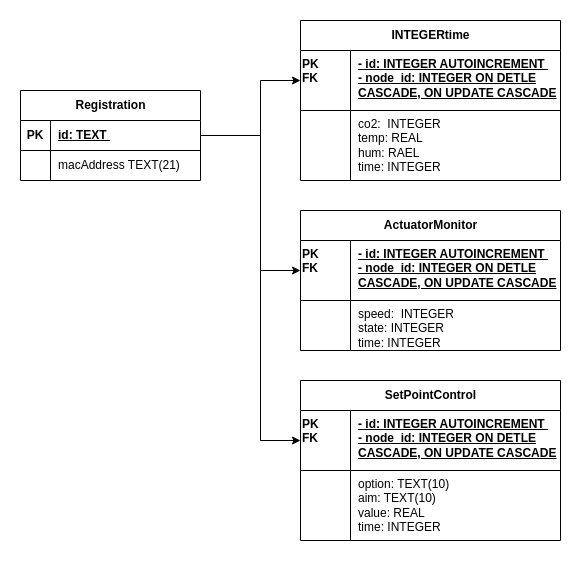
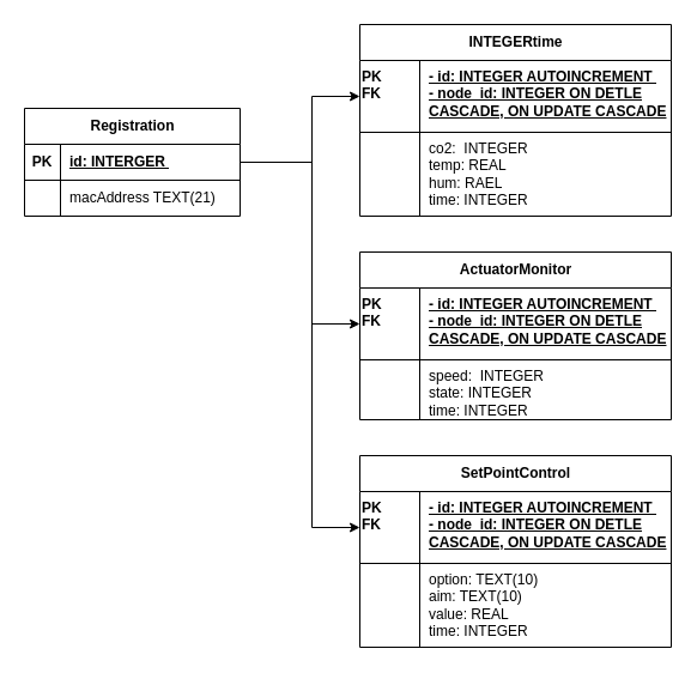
- <mxCell id="5" value="id: TEXT&amp;nbsp;" style="shape=partialRectangle;connectable=0;fillColor=none;top=0;left=0;bottom=0;right=0;align=left;spacingLeft=6;fontStyle=5;overflow=hidden;whiteSpace=wrap;html=1;" parent="3" vertex="1"><mxGeometry x="30" width="150" height="30" as="geometry"><mxRectangle width="150" height="30" as="alternateBounds" /></mxGeometry></mxCell>
+ <mxCell id="5" value="id: INTERGER&amp;nbsp;" style="shape=partialRectangle;connectable=0;fillColor=none;top=0;left=0;bottom=0;right=0;align=left;spacingLeft=6;fontStyle=5;overflow=hidden;whiteSpace=wrap;html=1;" parent="3" vertex="1"><mxGeometry x="30" width="150" height="30" as="geometry"><mxRectangle width="150" height="30" as="alternateBounds" /></mxGeometry></mxCell>
